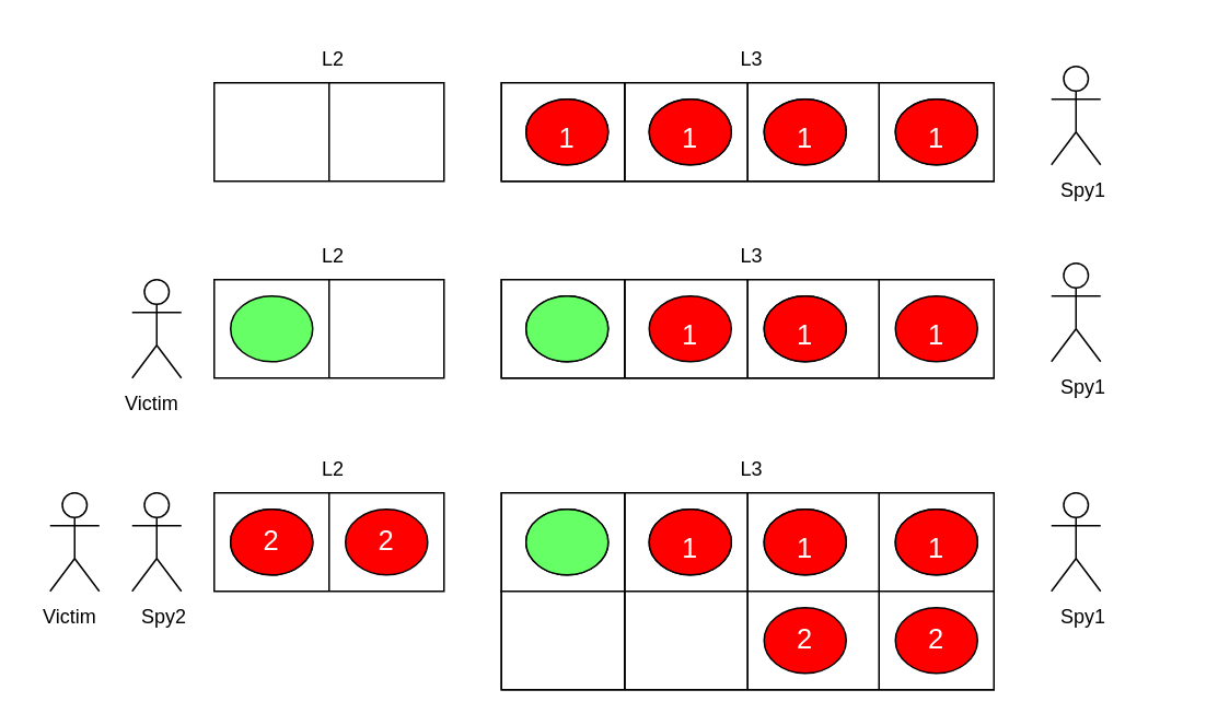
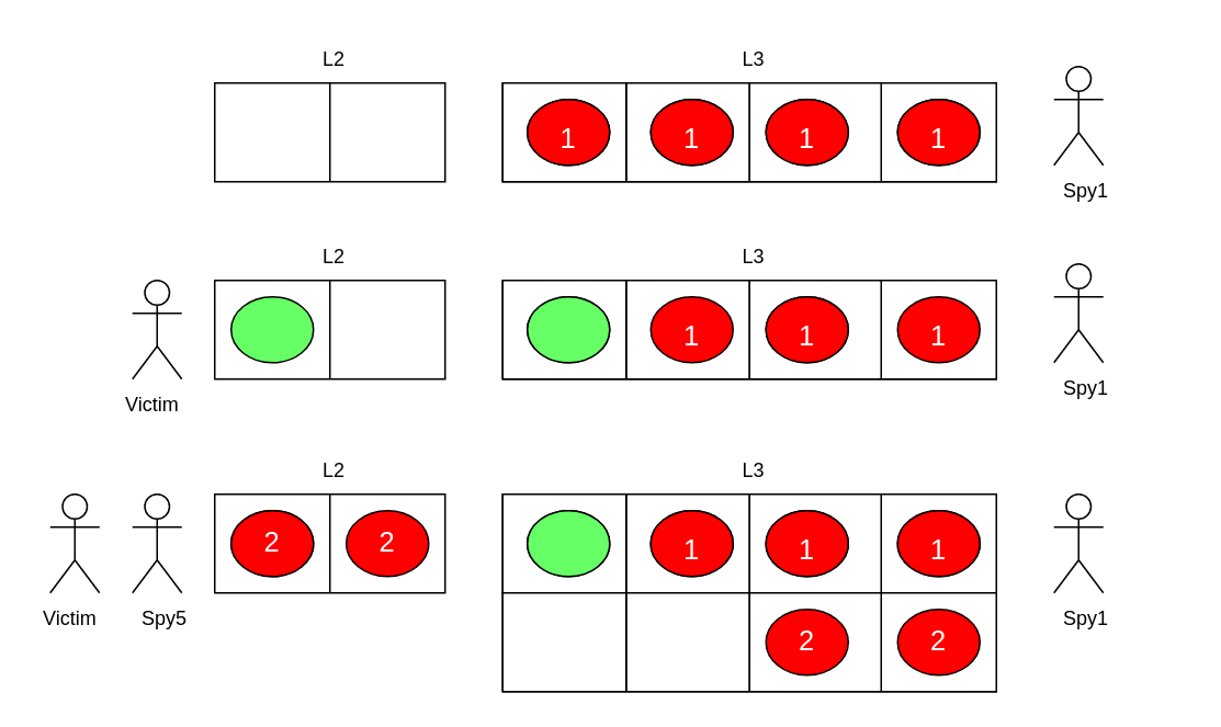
- <mxCell id="97" value="Spy2" style="text;strokeColor=none;fillColor=none;align=left;verticalAlign=middle;spacingLeft=4;spacingRight=4;overflow=hidden;points=[[0,0.5],[1,0.5]];portConstraint=eastwest;rotatable=0;" vertex="1" parent="1"><mxGeometry x="80" y="360" width="80" height="30" as="geometry" /></mxCell>
+ <mxCell id="97" value="Spy5" style="text;strokeColor=none;fillColor=none;align=left;verticalAlign=middle;spacingLeft=4;spacingRight=4;overflow=hidden;points=[[0,0.5],[1,0.5]];portConstraint=eastwest;rotatable=0;" vertex="1" parent="1"><mxGeometry x="80" y="360" width="80" height="30" as="geometry" /></mxCell>
